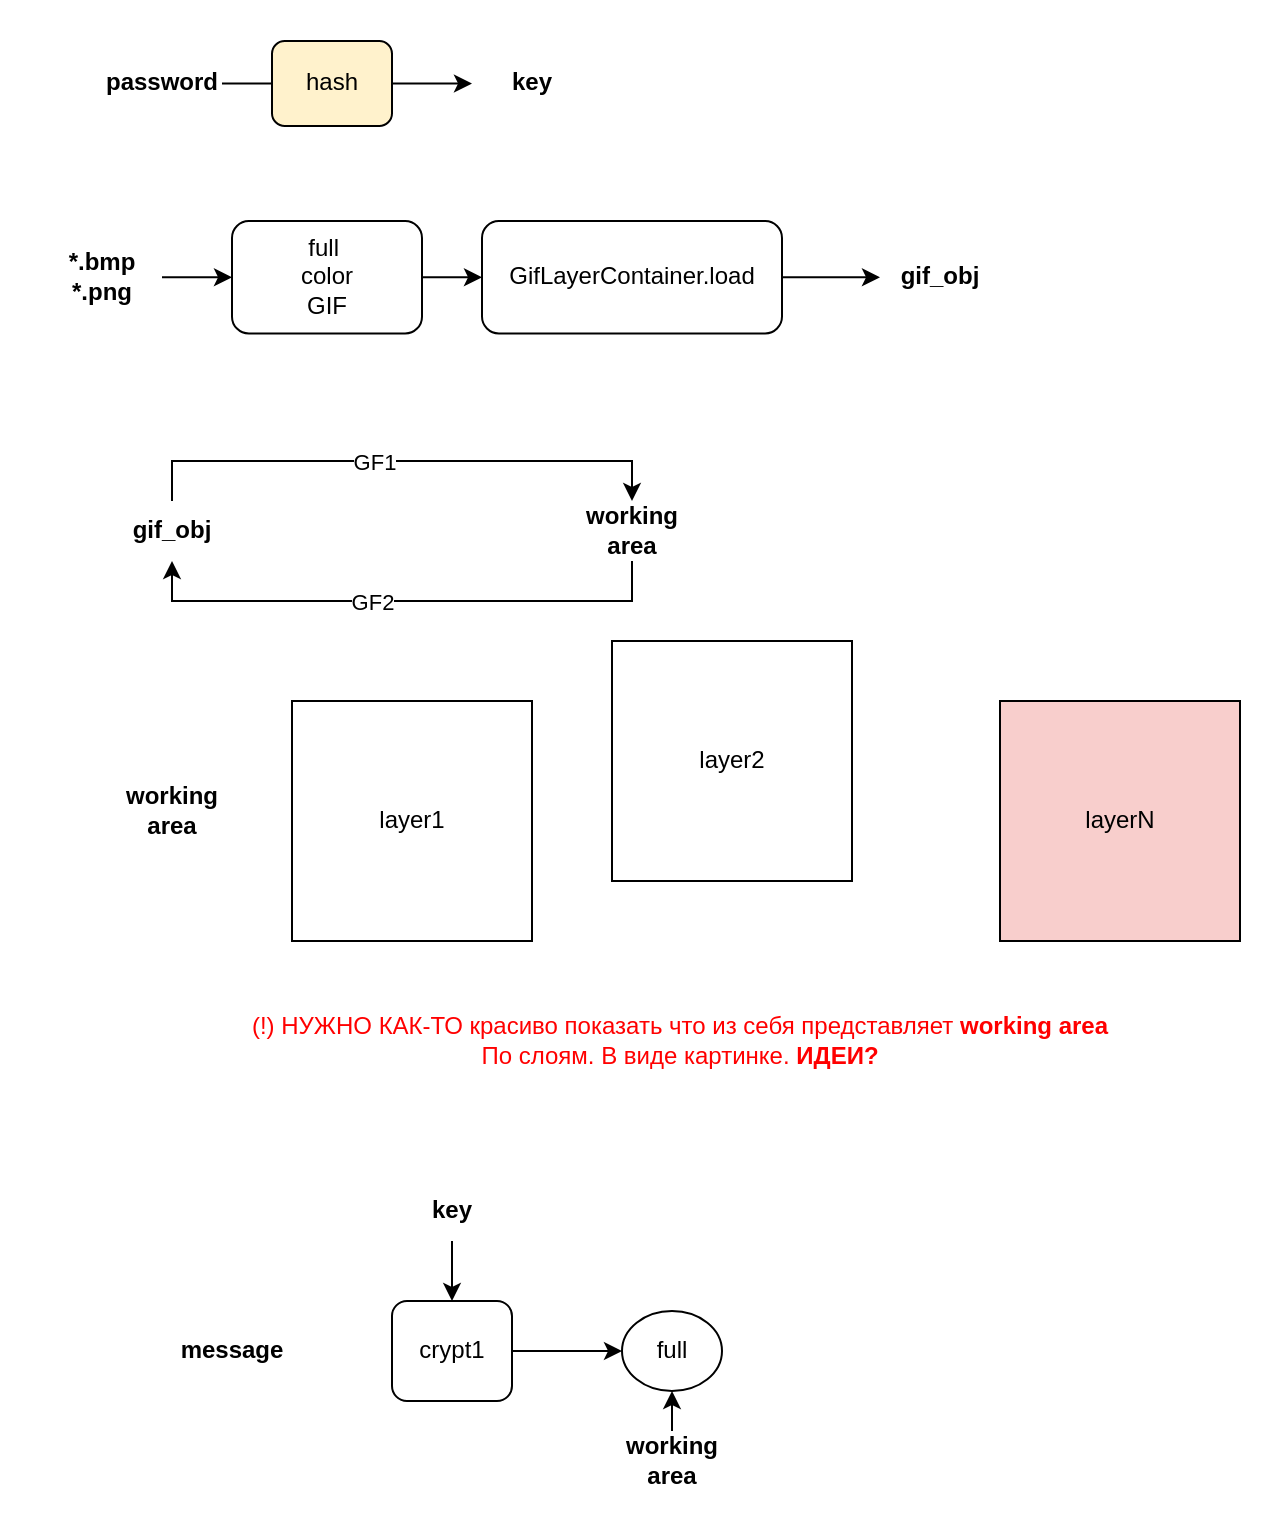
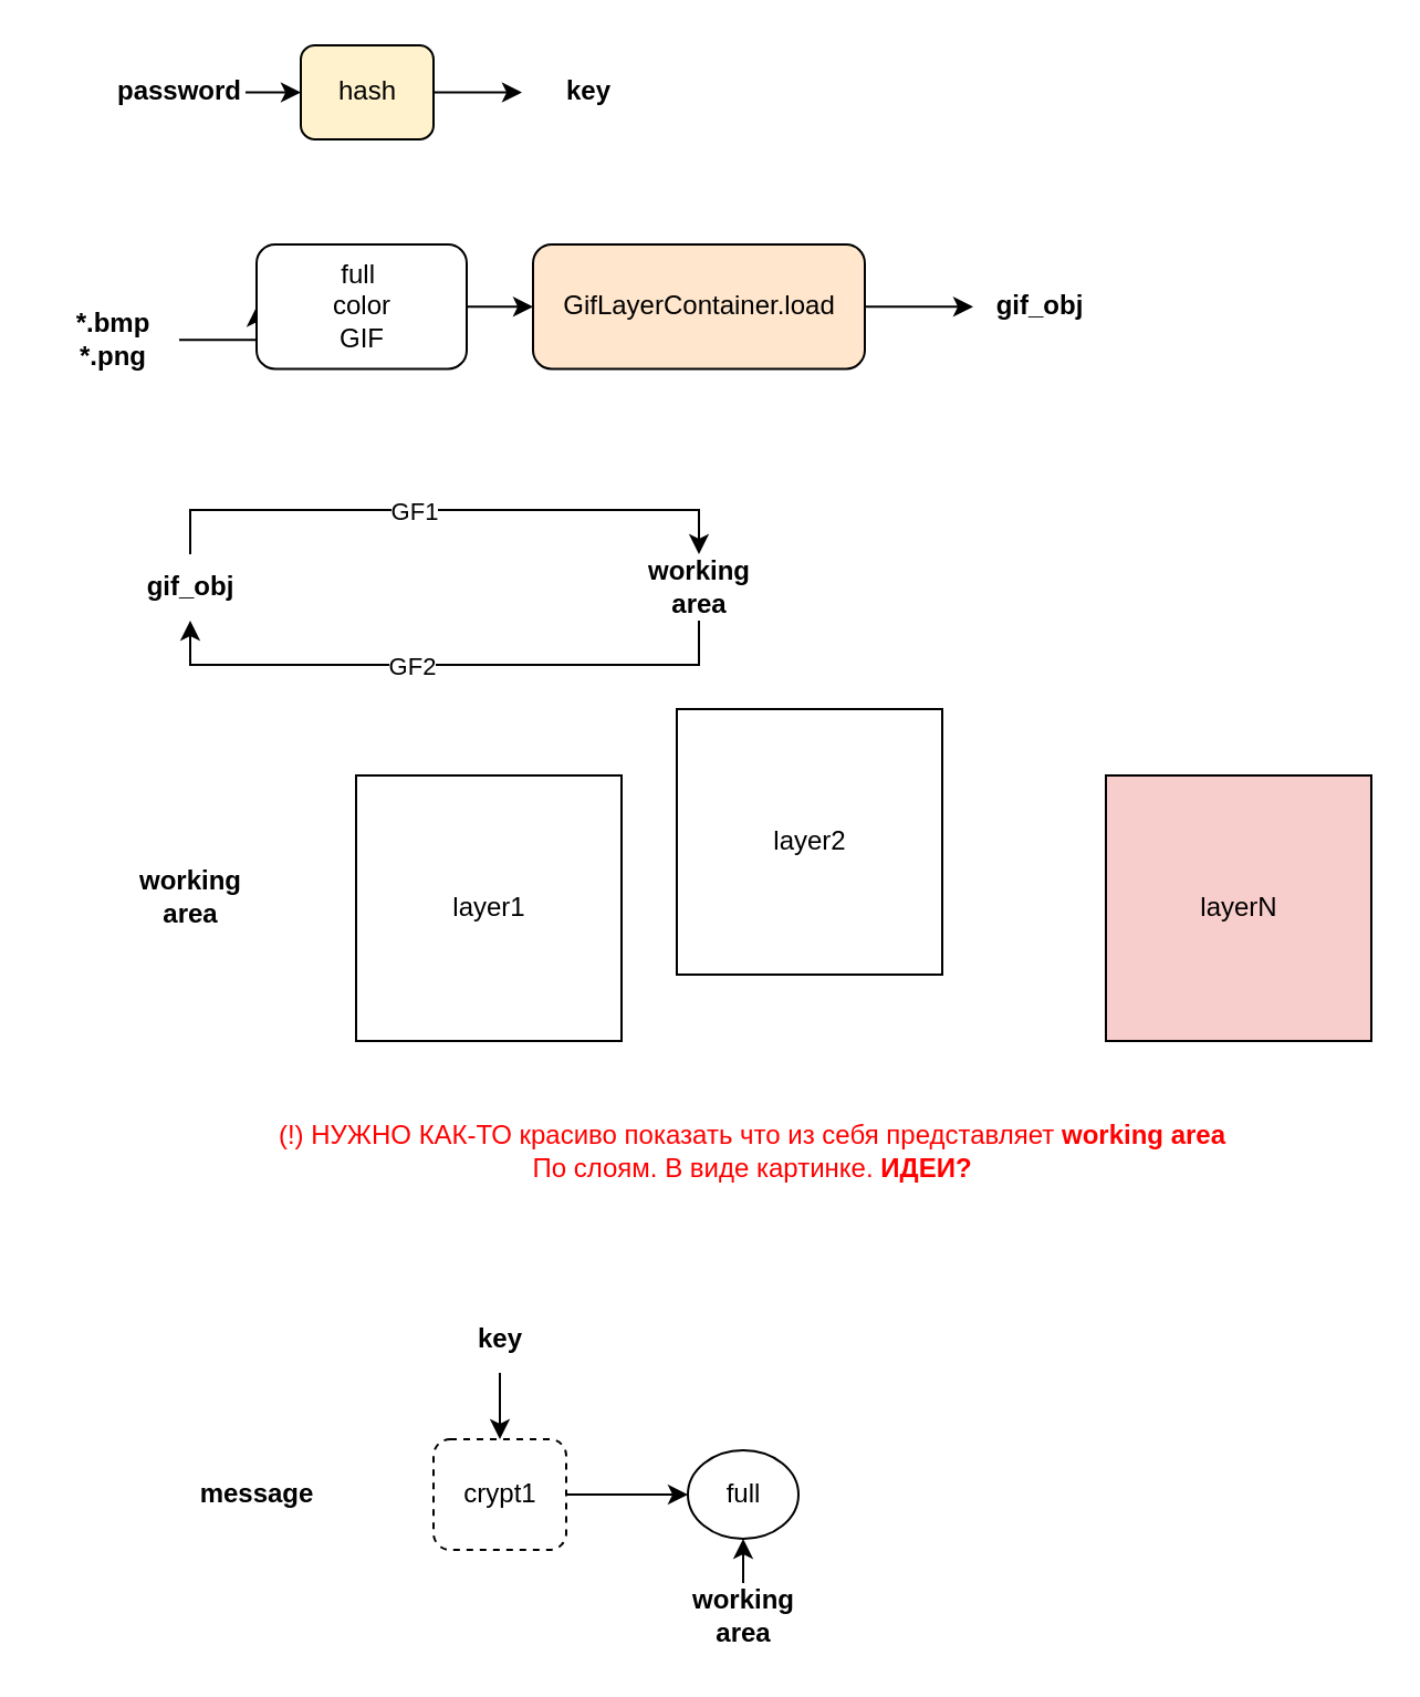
- <mxCell id="4" style="edgeStyle=orthogonalEdgeStyle;rounded=0;orthogonalLoop=1;jettySize=auto;html=1;exitX=1;exitY=0.5;exitDx=0;exitDy=0;endArrow=none;" parent="1" source="5" target="3" edge="1"><mxGeometry relative="1" as="geometry" /></mxCell>
+ <mxCell id="4" style="edgeStyle=orthogonalEdgeStyle;rounded=0;orthogonalLoop=1;jettySize=auto;html=1;exitX=1;exitY=0.5;exitDx=0;exitDy=0;" parent="1" source="5" target="3" edge="1"><mxGeometry relative="1" as="geometry" /></mxCell>
- <mxCell id="8" value="&lt;b&gt;*.bmp&lt;br&gt;*.png&lt;br&gt;&lt;/b&gt;" style="text;html=1;strokeColor=none;fillColor=none;align=center;verticalAlign=middle;whiteSpace=wrap;rounded=0;" vertex="1" parent="1"><mxGeometry x="20.5" y="123.13" width="60" height="30" as="geometry" /></mxCell>
+ <mxCell id="8" value="&lt;b&gt;*.bmp&lt;br&gt;*.png&lt;br&gt;&lt;/b&gt;" style="text;html=1;strokeColor=none;fillColor=none;align=center;verticalAlign=middle;whiteSpace=wrap;rounded=0;" vertex="1" parent="1"><mxGeometry x="20.5" y="138.13" width="60" height="30" as="geometry" /></mxCell>
- <mxCell id="12" value="GifLayerContainer.load" style="rounded=1;whiteSpace=wrap;html=1;" vertex="1" parent="1"><mxGeometry x="240.5" y="110" width="150" height="56.25" as="geometry" /></mxCell>
+ <mxCell id="12" value="GifLayerContainer.load" style="rounded=1;whiteSpace=wrap;html=1;fillColor=#ffe6cc;" vertex="1" parent="1"><mxGeometry x="240.5" y="110" width="150" height="56.25" as="geometry" /></mxCell>
- <mxCell id="29" value="layer1" style="rounded=0;whiteSpace=wrap;html=1;" vertex="1" parent="1"><mxGeometry x="145.5" y="350" width="120" height="120" as="geometry" /></mxCell>
+ <mxCell id="29" value="layer1" style="rounded=0;whiteSpace=wrap;html=1;" vertex="1" parent="1"><mxGeometry x="160.5" y="350" width="120" height="120" as="geometry" /></mxCell>
- <mxCell id="24" value="crypt1" style="rounded=1;whiteSpace=wrap;html=1;" vertex="1" parent="1"><mxGeometry x="195.5" y="650" width="60" height="50" as="geometry" /></mxCell>
+ <mxCell id="24" value="crypt1" style="rounded=1;whiteSpace=wrap;html=1;dashed=1;" vertex="1" parent="1"><mxGeometry x="195.5" y="650" width="60" height="50" as="geometry" /></mxCell>
